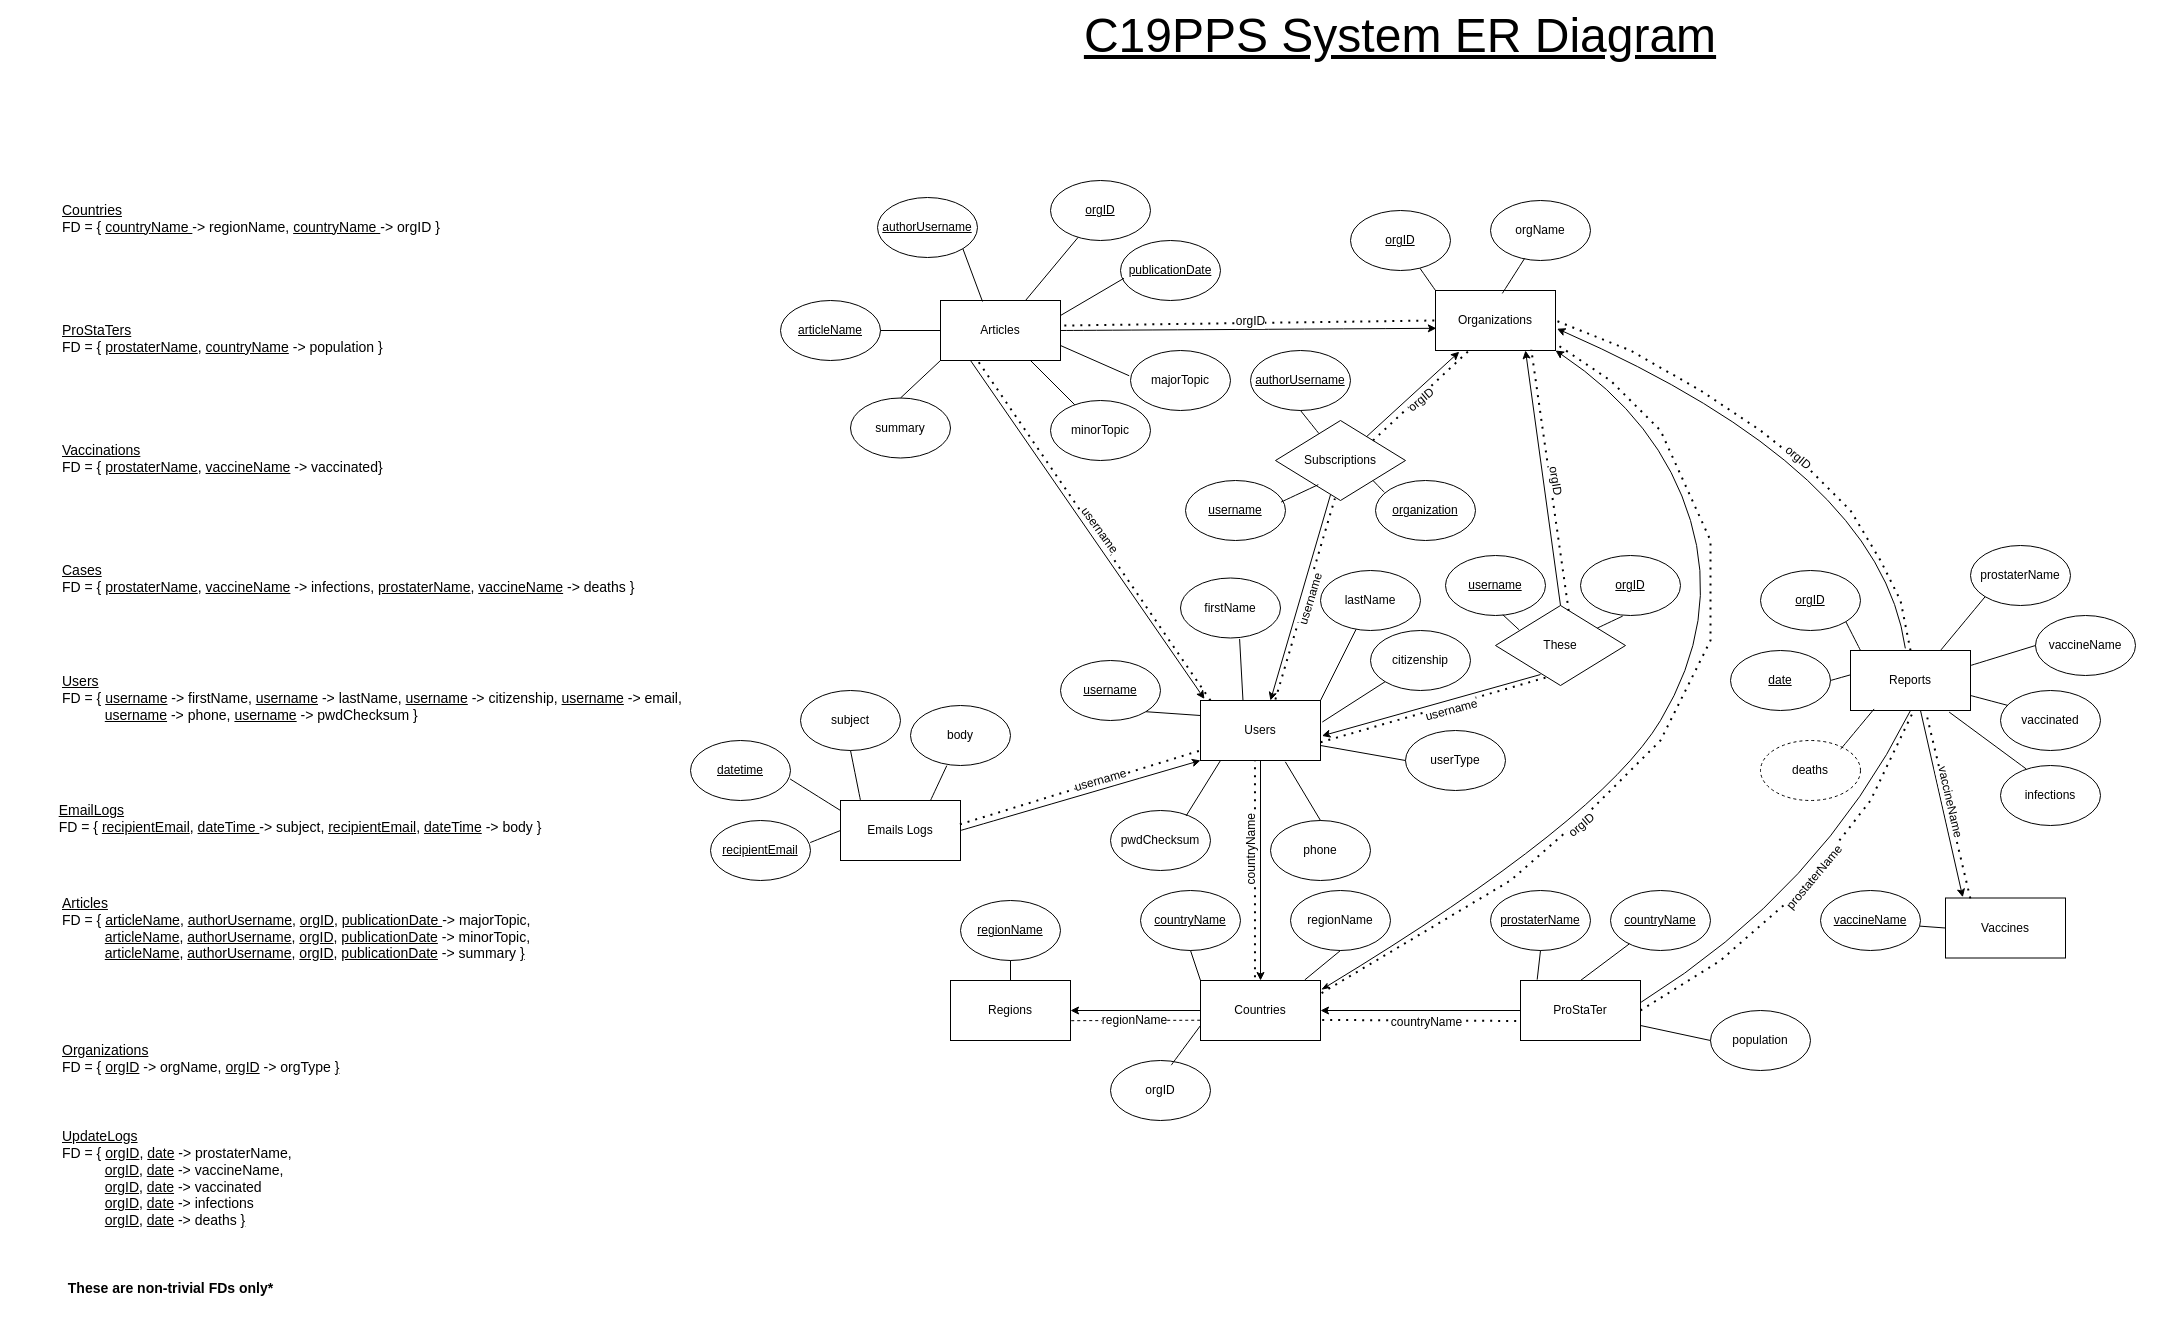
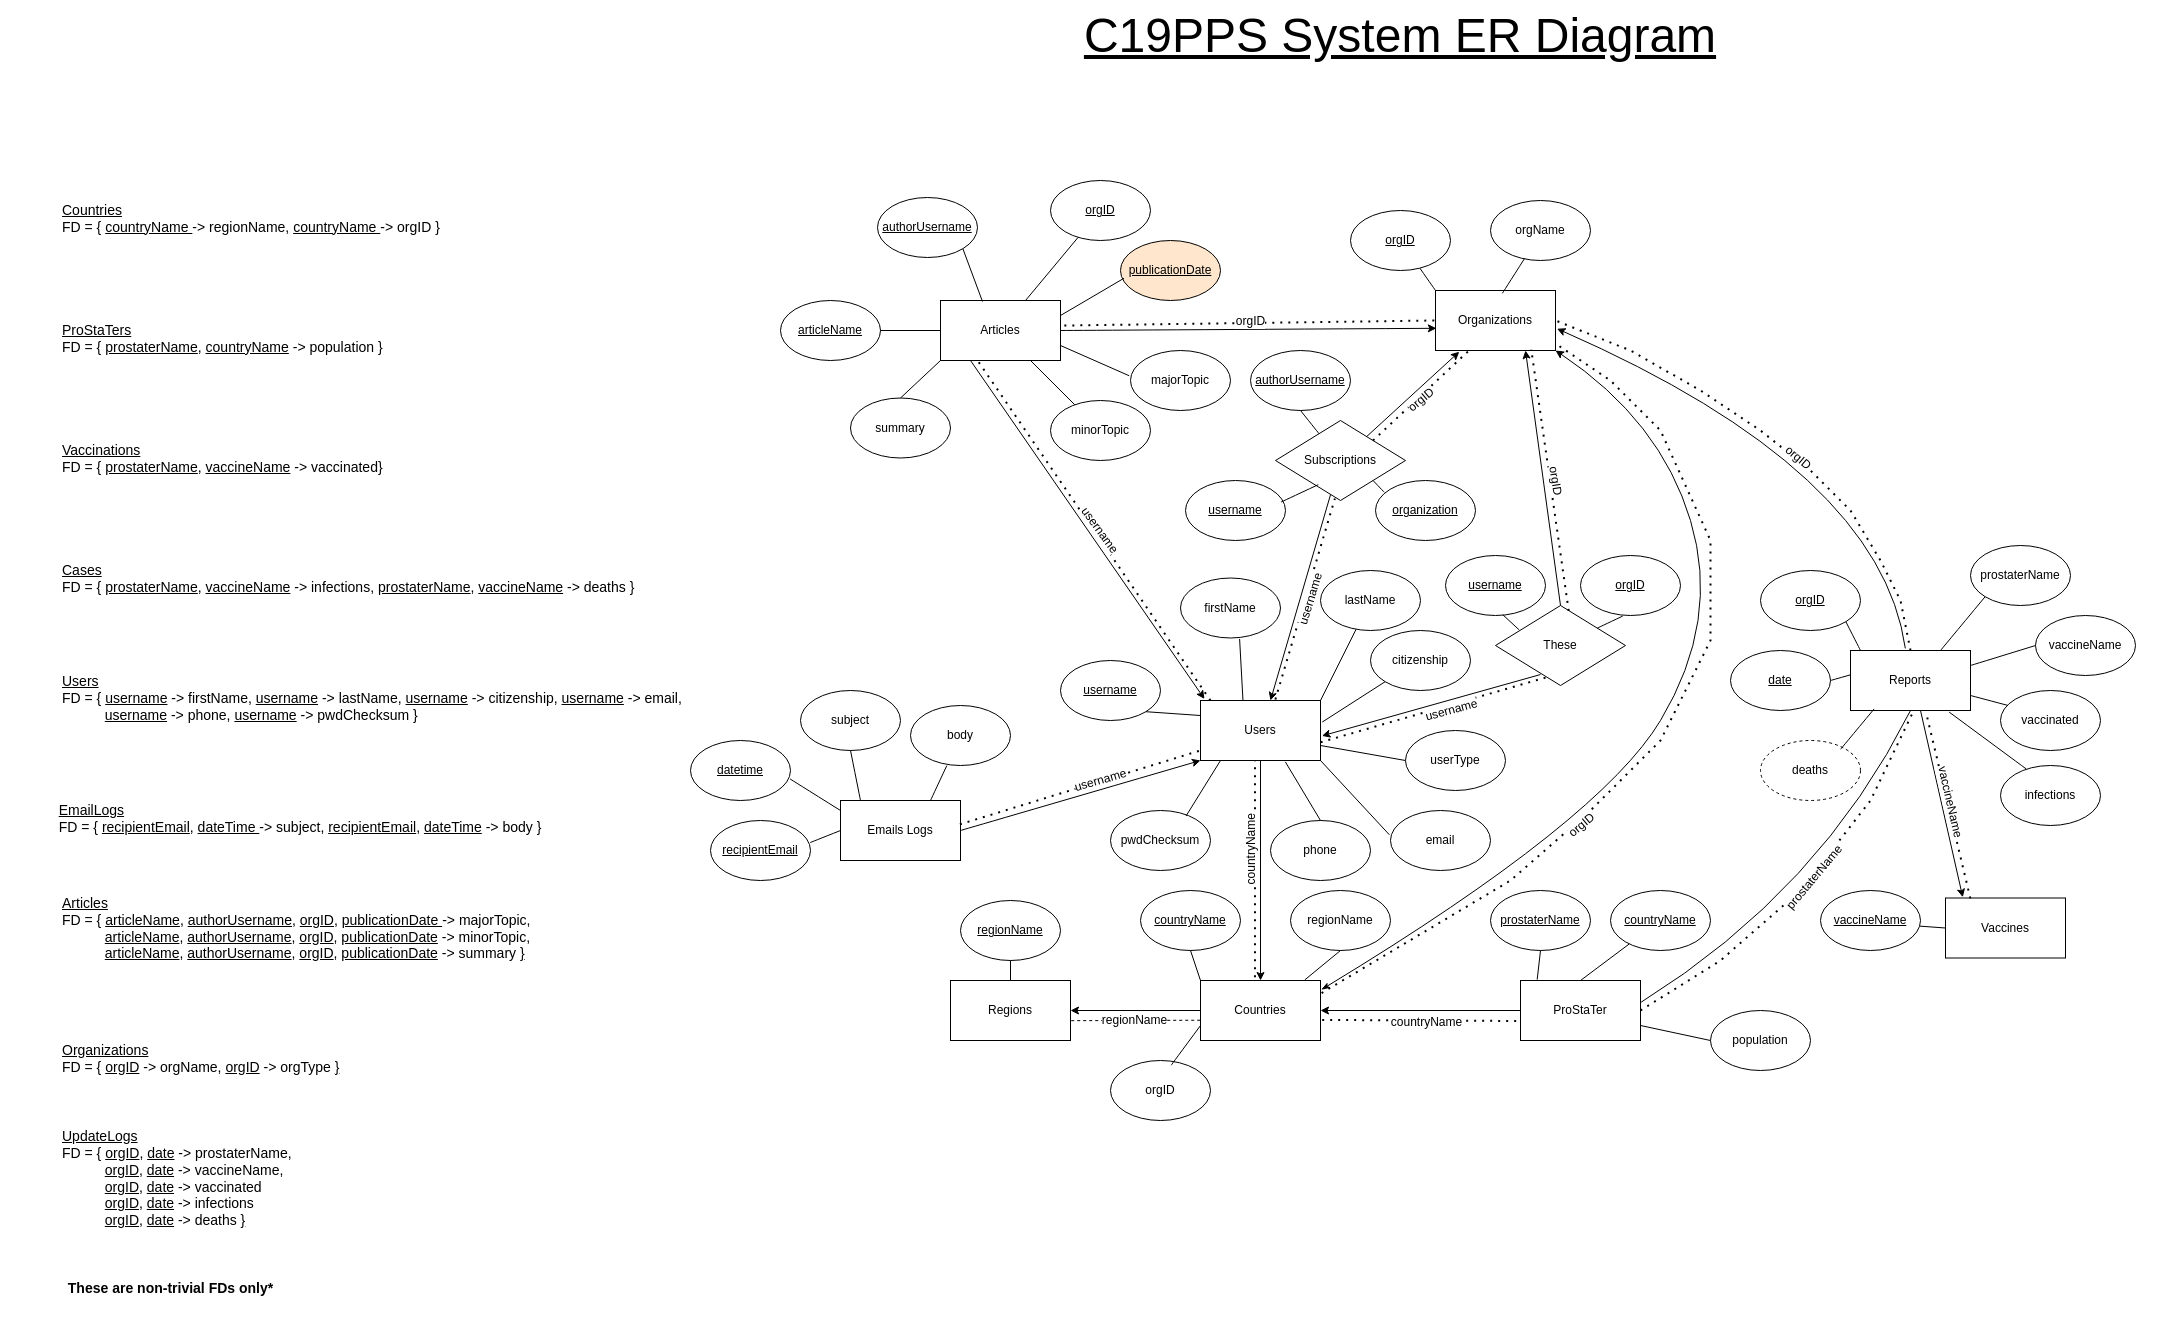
- <mxCell id="44" value="&lt;u&gt;publicationDate&lt;/u&gt;" style="ellipse;whiteSpace=wrap;html=1;" parent="1" vertex="1"><mxGeometry x="1120" y="240" width="100" height="60" as="geometry" /></mxCell>
+ <mxCell id="44" value="&lt;u&gt;publicationDate&lt;/u&gt;" style="ellipse;whiteSpace=wrap;html=1;fillColor=#ffe6cc;" parent="1" vertex="1"><mxGeometry x="1120" y="240" width="100" height="60" as="geometry" /></mxCell>
+ <mxCell id="34" value="" style="endArrow=none;html=1;rounded=0;entryX=-0.011;entryY=0.405;entryDx=0;entryDy=0;entryPerimeter=0;exitX=1;exitY=1;exitDx=0;exitDy=0;" parent="1" source="22" target="26" edge="1"><mxGeometry width="50" height="50" relative="1" as="geometry"><mxPoint x="1260" y="820" as="sourcePoint" /><mxPoint x="1310" y="770" as="targetPoint" /></mxGeometry></mxCell>
+ <mxCell id="26" value="email" style="ellipse;whiteSpace=wrap;html=1;" parent="1" vertex="1"><mxGeometry x="1390" y="810" width="100" height="60" as="geometry" /></mxCell>
